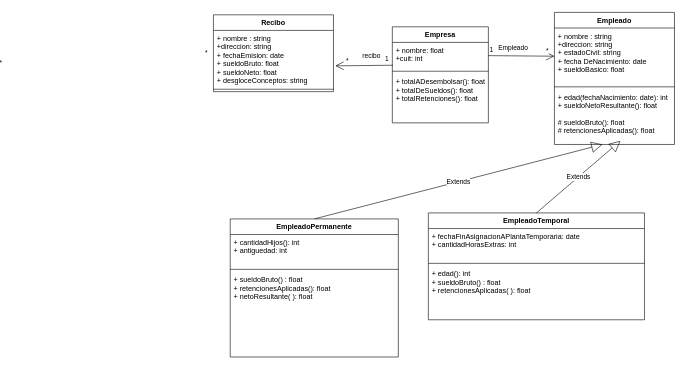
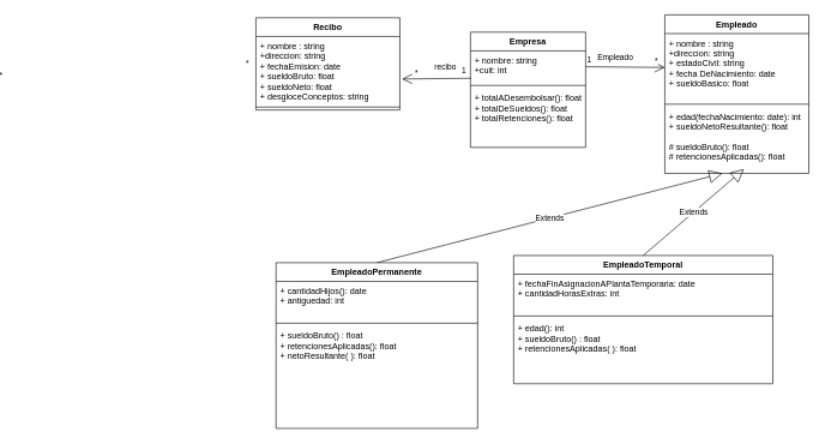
- <mxCell id="22" value="+ nombre: float&#10;+cuit: int&#10;" style="text;strokeColor=none;fillColor=none;align=left;verticalAlign=top;spacingLeft=4;spacingRight=4;overflow=hidden;rotatable=0;points=[[0,0.5],[1,0.5]];portConstraint=eastwest;" parent="21" vertex="1"><mxGeometry y="26" width="160" height="44" as="geometry" /></mxCell>
+ <mxCell id="22" value="+ nombre: string&#10;+cuit: int&#10;" style="text;strokeColor=none;fillColor=none;align=left;verticalAlign=top;spacingLeft=4;spacingRight=4;overflow=hidden;rotatable=0;points=[[0,0.5],[1,0.5]];portConstraint=eastwest;" parent="21" vertex="1"><mxGeometry y="26" width="160" height="44" as="geometry" /></mxCell>
- <mxCell id="18" value="+ cantidadHijos(): int&#10;+ antiguedad: int" style="text;strokeColor=none;fillColor=none;align=left;verticalAlign=top;spacingLeft=4;spacingRight=4;overflow=hidden;rotatable=0;points=[[0,0.5],[1,0.5]];portConstraint=eastwest;" parent="17" vertex="1"><mxGeometry y="26" width="280" height="54" as="geometry" /></mxCell>
+ <mxCell id="18" value="+ cantidadHijos(): date&#10;+ antiguedad: int" style="text;strokeColor=none;fillColor=none;align=left;verticalAlign=top;spacingLeft=4;spacingRight=4;overflow=hidden;rotatable=0;points=[[0,0.5],[1,0.5]];portConstraint=eastwest;" parent="17" vertex="1"><mxGeometry y="26" width="280" height="54" as="geometry" /></mxCell>
